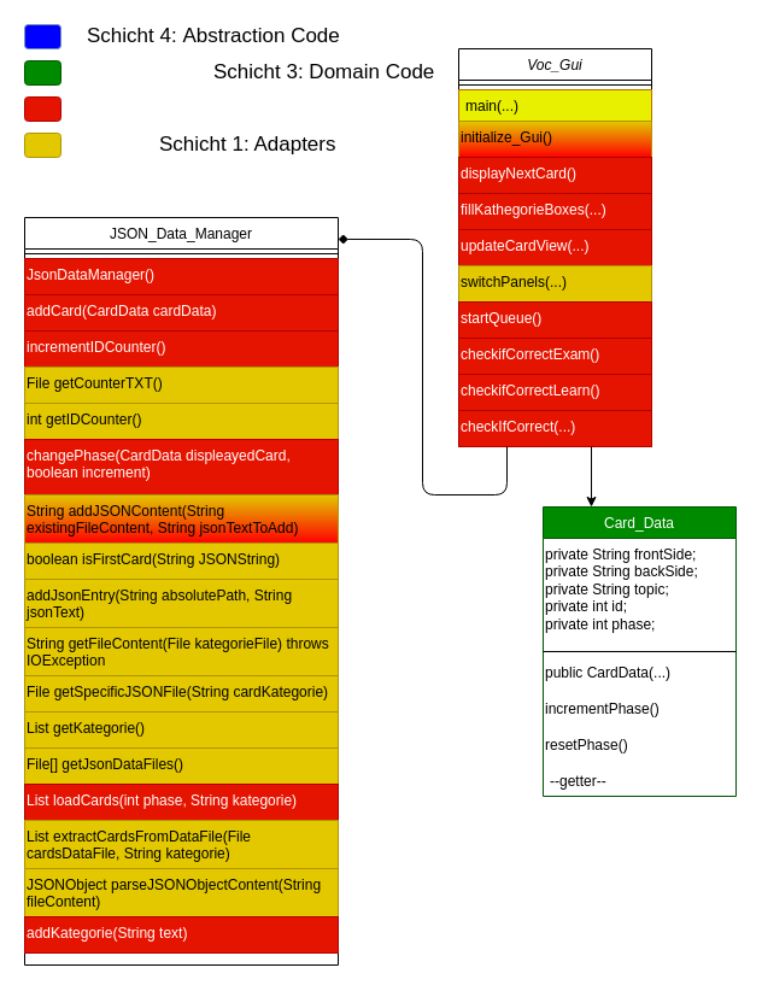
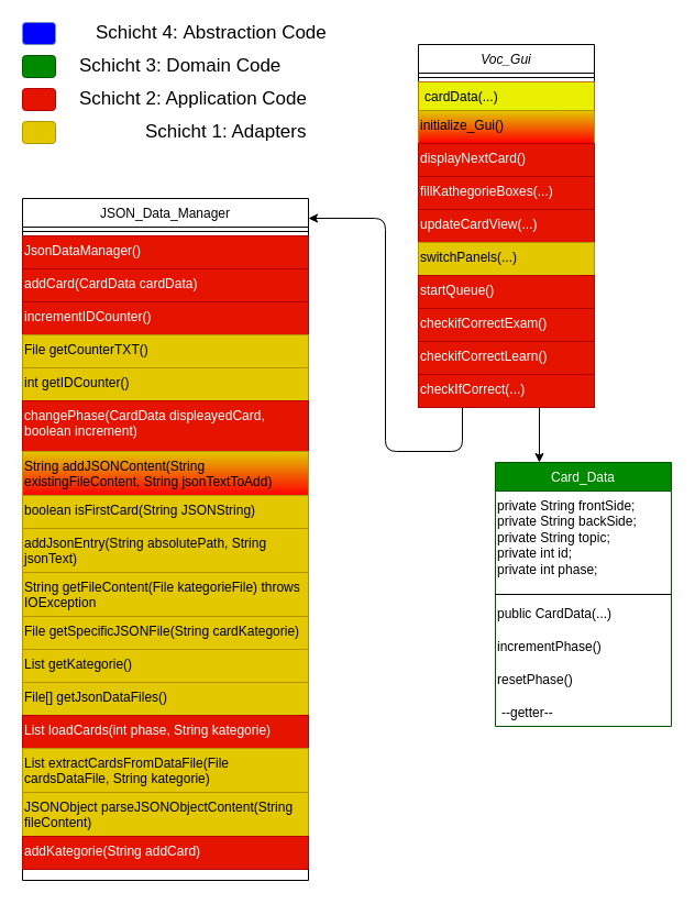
- <mxCell id="46" value="&lt;span style=&quot;left: 208.347px; top: 133.873px; font-size: 17px; font-family: sans-serif; transform: scaleX(1.0);&quot; dir=&quot;ltr&quot;&gt;Schicht 4: &lt;/span&gt;&lt;span style=&quot;left: 551.338px; top: 133.873px; font-family: sans-serif; transform: scaleX(1.0); font-size: 17px;&quot; dir=&quot;ltr&quot;&gt;Abstraction Code&lt;/span&gt;" style="text;html=1;strokeColor=none;fillColor=none;align=left;verticalAlign=middle;whiteSpace=wrap;rounded=0;fontSize=17;" vertex="1" parent="1"><mxGeometry x="70" y="20" width="220" height="20" as="geometry" /></mxCell>
+ <mxCell id="46" value="&lt;span style=&quot;left: 208.347px; top: 133.873px; font-size: 17px; font-family: sans-serif; transform: scaleX(1.0);&quot; dir=&quot;ltr&quot;&gt;Schicht 4: &lt;/span&gt;&lt;span style=&quot;left: 551.338px; top: 133.873px; font-family: sans-serif; transform: scaleX(1.0); font-size: 17px;&quot; dir=&quot;ltr&quot;&gt;Abstraction Code&lt;/span&gt;" style="text;html=1;strokeColor=none;fillColor=none;align=left;verticalAlign=middle;whiteSpace=wrap;rounded=0;fontSize=17;" vertex="1" parent="1"><mxGeometry x="85" y="20" width="220" height="20" as="geometry" /></mxCell>
- <mxCell id="47" value="&lt;span style=&quot;left: 265.512px ; top: 133.873px ; font-size: 17px ; font-family: sans-serif ; transform: scalex(1.0)&quot; dir=&quot;ltr&quot;&gt;Schicht 3: Domain Code&lt;/span&gt;" style="text;html=1;strokeColor=none;fillColor=none;align=left;verticalAlign=middle;whiteSpace=wrap;rounded=0;fontSize=17;" vertex="1" parent="1"><mxGeometry x="175" y="50" width="190" height="20" as="geometry" /></mxCell>
+ <mxCell id="47" value="&lt;span style=&quot;left: 265.512px ; top: 133.873px ; font-size: 17px ; font-family: sans-serif ; transform: scalex(1.0)&quot; dir=&quot;ltr&quot;&gt;Schicht 3: Domain Code&lt;/span&gt;" style="text;html=1;strokeColor=none;fillColor=none;align=left;verticalAlign=middle;whiteSpace=wrap;rounded=0;fontSize=17;" vertex="1" parent="1"><mxGeometry x="70" y="50" width="190" height="20" as="geometry" /></mxCell>
- <mxCell id="4" value="main(...)" style="text;strokeColor=#BD7000;align=left;verticalAlign=top;spacingLeft=4;spacingRight=4;overflow=hidden;rotatable=0;points=[[0,0.5],[1,0.5]];portConstraint=eastwest;fontColor=#000000;fillColor=#E8F000;" vertex="1" parent="2"><mxGeometry y="34" width="160" height="26" as="geometry" /></mxCell>
+ <mxCell id="4" value="cardData(...)" style="text;strokeColor=#BD7000;align=left;verticalAlign=top;spacingLeft=4;spacingRight=4;overflow=hidden;rotatable=0;points=[[0,0.5],[1,0.5]];portConstraint=eastwest;fontColor=#000000;fillColor=#E8F000;" vertex="1" parent="2"><mxGeometry y="34" width="160" height="26" as="geometry" /></mxCell>
+ <mxCell id="48" value="&lt;div&gt;&lt;span style=&quot;left: 214.347px ; top: 133.873px ; font-size: 17px ; font-family: sans-serif ; transform: scalex(0.996)&quot; dir=&quot;ltr&quot;&gt;Schicht 2: Application Code&lt;/span&gt;&lt;/div&gt;" style="text;html=1;strokeColor=none;fillColor=none;align=left;verticalAlign=middle;whiteSpace=wrap;rounded=0;fontSize=17;" vertex="1" parent="1"><mxGeometry x="70" y="80" width="220" height="20" as="geometry" /></mxCell>
- <mxCell id="41" value="" style="endArrow=diamond;html=1;exitX=0.25;exitY=1;exitDx=0;exitDy=0;entryX=1;entryY=0.029;entryDx=0;entryDy=0;entryPerimeter=0;" edge="1" parent="1" source="2" target="14"><mxGeometry width="50" height="50" relative="1" as="geometry"><mxPoint x="270" y="450" as="sourcePoint" /><mxPoint x="320" y="400" as="targetPoint" /><Array as="points"><mxPoint x="420" y="410" /><mxPoint x="350" y="410" /><mxPoint x="350" y="198" /></Array></mxGeometry></mxCell>
+ <mxCell id="41" value="" style="endArrow=classic;html=1;exitX=0.25;exitY=1;exitDx=0;exitDy=0;entryX=1;entryY=0.029;entryDx=0;entryDy=0;entryPerimeter=0;" edge="1" parent="1" source="2" target="14"><mxGeometry width="50" height="50" relative="1" as="geometry"><mxPoint x="270" y="450" as="sourcePoint" /><mxPoint x="320" y="400" as="targetPoint" /><Array as="points"><mxPoint x="420" y="410" /><mxPoint x="350" y="410" /><mxPoint x="350" y="198" /></Array></mxGeometry></mxCell>
- <mxCell id="32" value="addKategorie(String text)" style="text;whiteSpace=wrap;html=1;fillColor=#e51400;strokeColor=#B20000;fontColor=#ffffff;" vertex="1" parent="14"><mxGeometry y="580" width="260" height="30" as="geometry" /></mxCell>
+ <mxCell id="32" value="addKategorie(String addCard)" style="text;whiteSpace=wrap;html=1;fillColor=#e51400;strokeColor=#B20000;fontColor=#ffffff;" vertex="1" parent="14"><mxGeometry y="580" width="260" height="30" as="geometry" /></mxCell>
